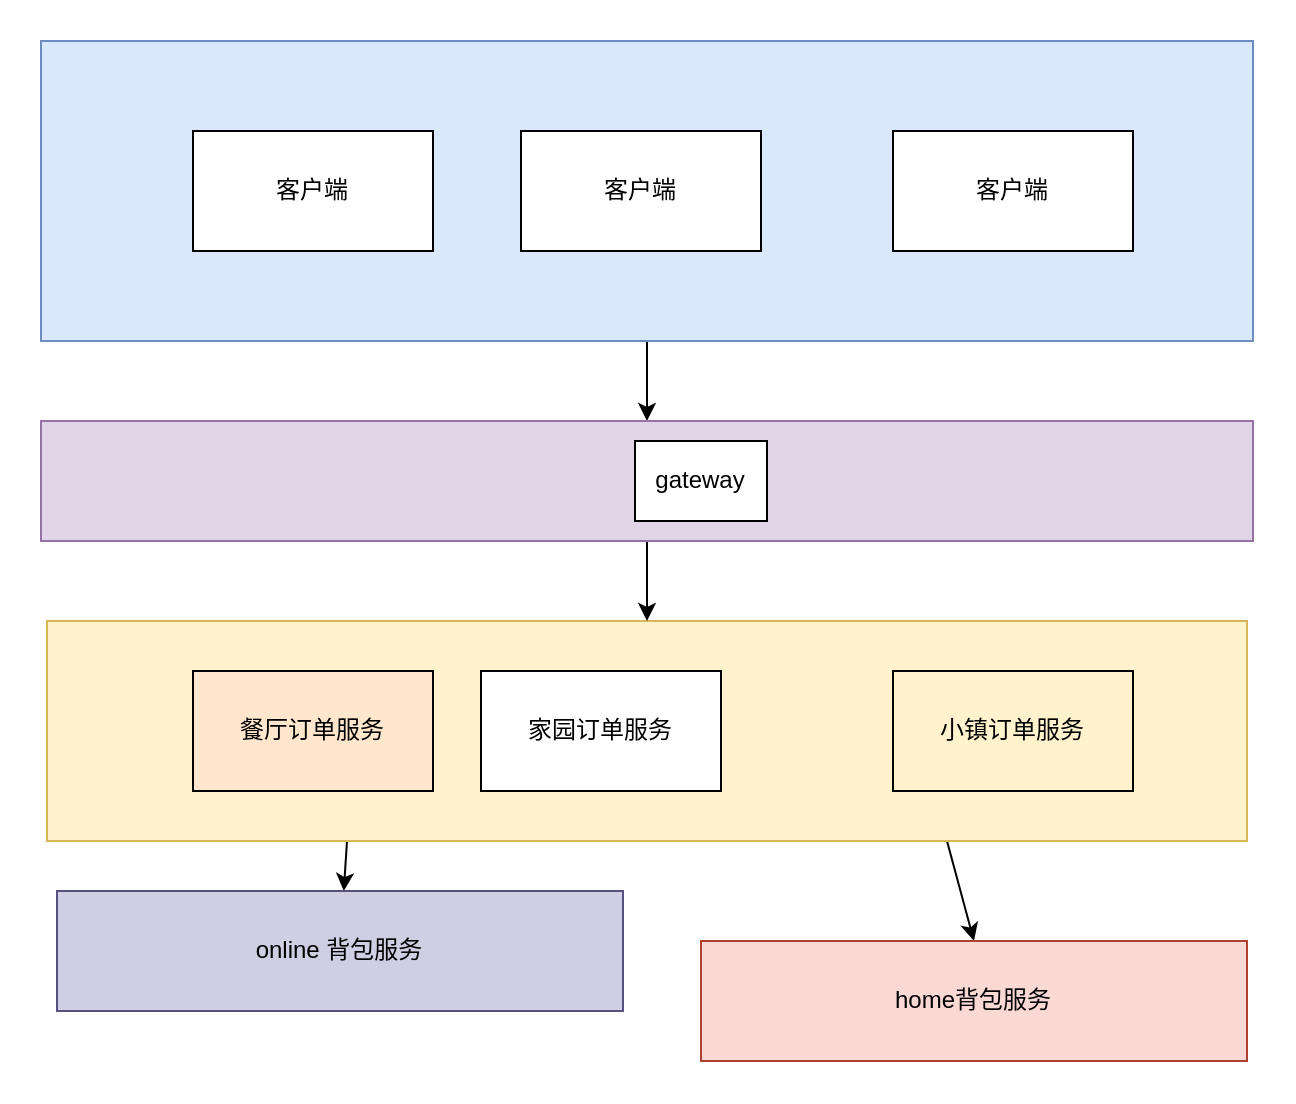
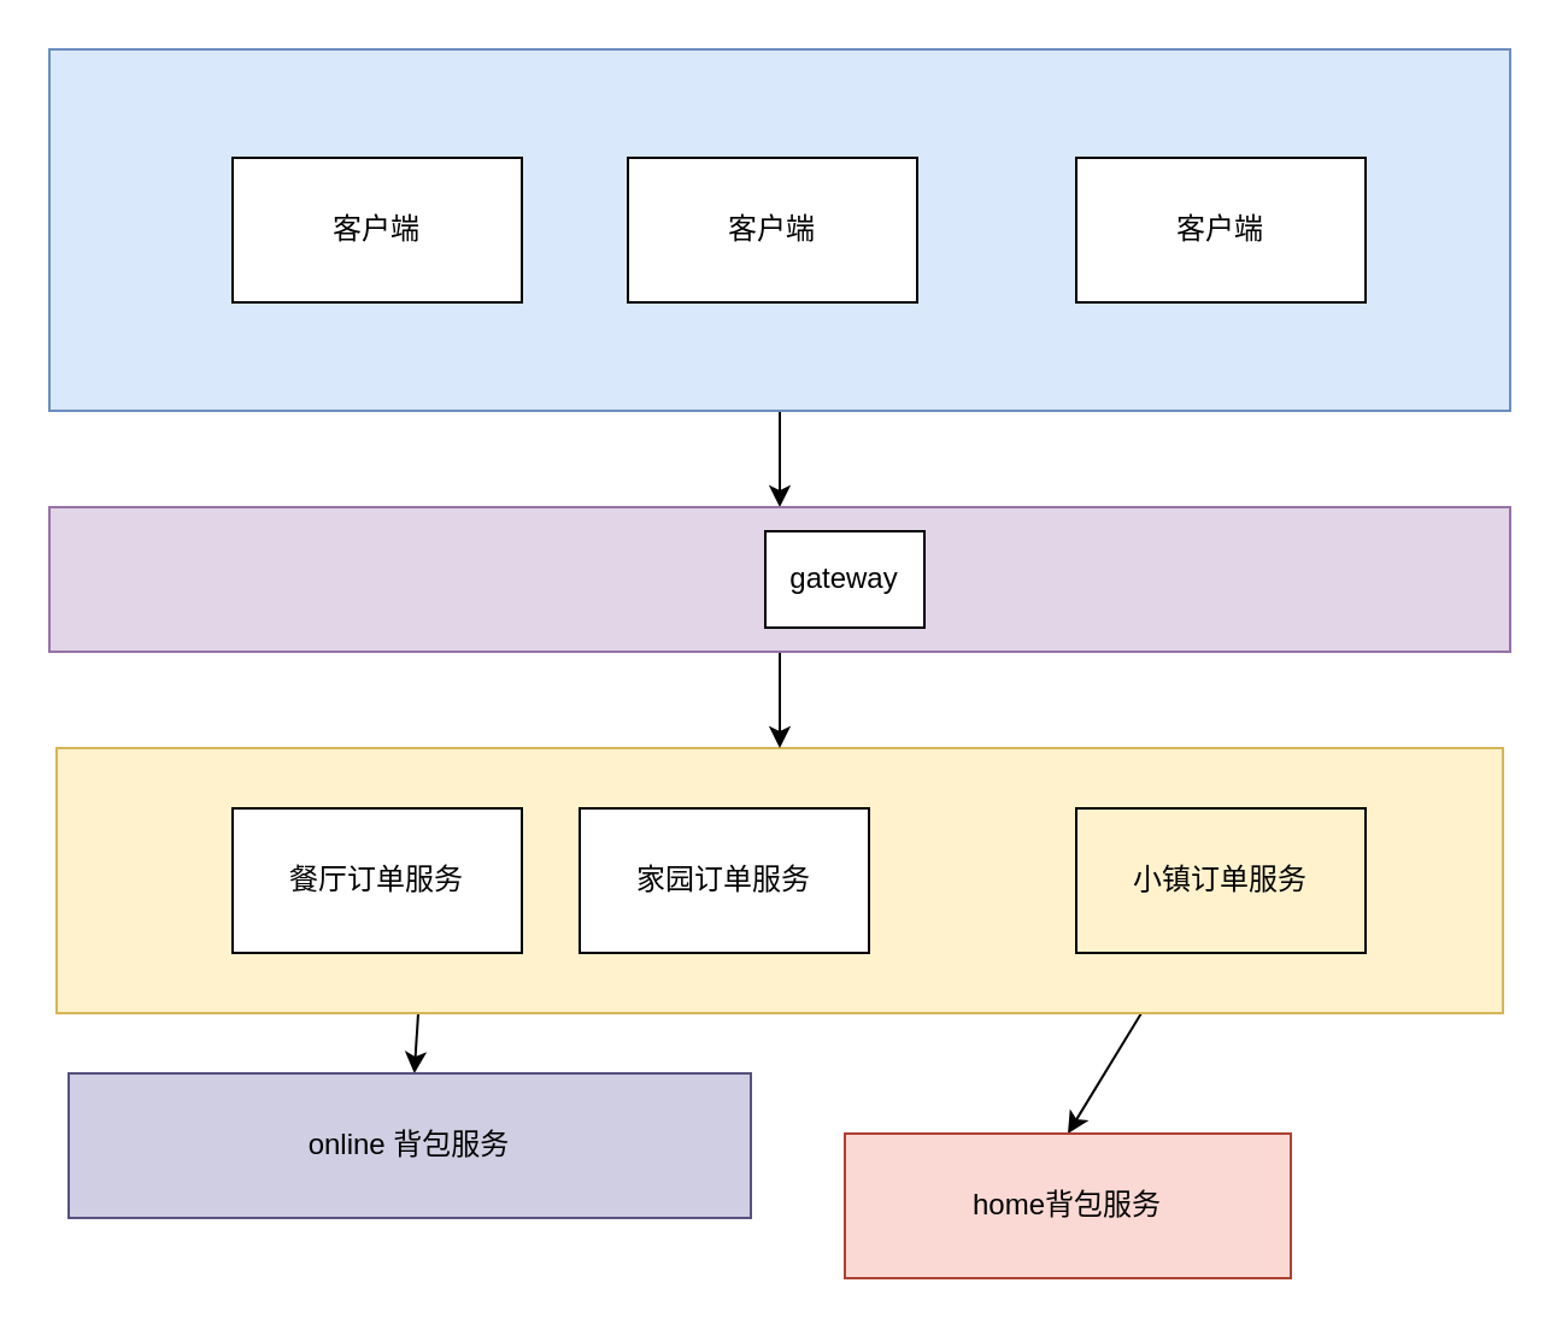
- <mxCell id="14" value="餐厅订单服务" style="rounded=0;whiteSpace=wrap;html=1;fontFamily=Helvetica;fillColor=#ffe6cc;" vertex="1" parent="1"><mxGeometry x="96" y="335" width="120" height="60" as="geometry" /></mxCell>
+ <mxCell id="14" value="餐厅订单服务" style="rounded=0;whiteSpace=wrap;html=1;fontFamily=Helvetica;" vertex="1" parent="1"><mxGeometry x="96" y="335" width="120" height="60" as="geometry" /></mxCell>
- <mxCell id="16" value="home背包服务" style="rounded=0;whiteSpace=wrap;html=1;fillColor=#fad9d5;strokeColor=#ae4132;" vertex="1" parent="1"><mxGeometry x="350" y="470" width="273" height="60" as="geometry" /></mxCell>
+ <mxCell id="16" value="home背包服务" style="rounded=0;whiteSpace=wrap;html=1;fillColor=#fad9d5;strokeColor=#ae4132;" vertex="1" parent="1"><mxGeometry x="350" y="470" width="185" height="60" as="geometry" /></mxCell>
